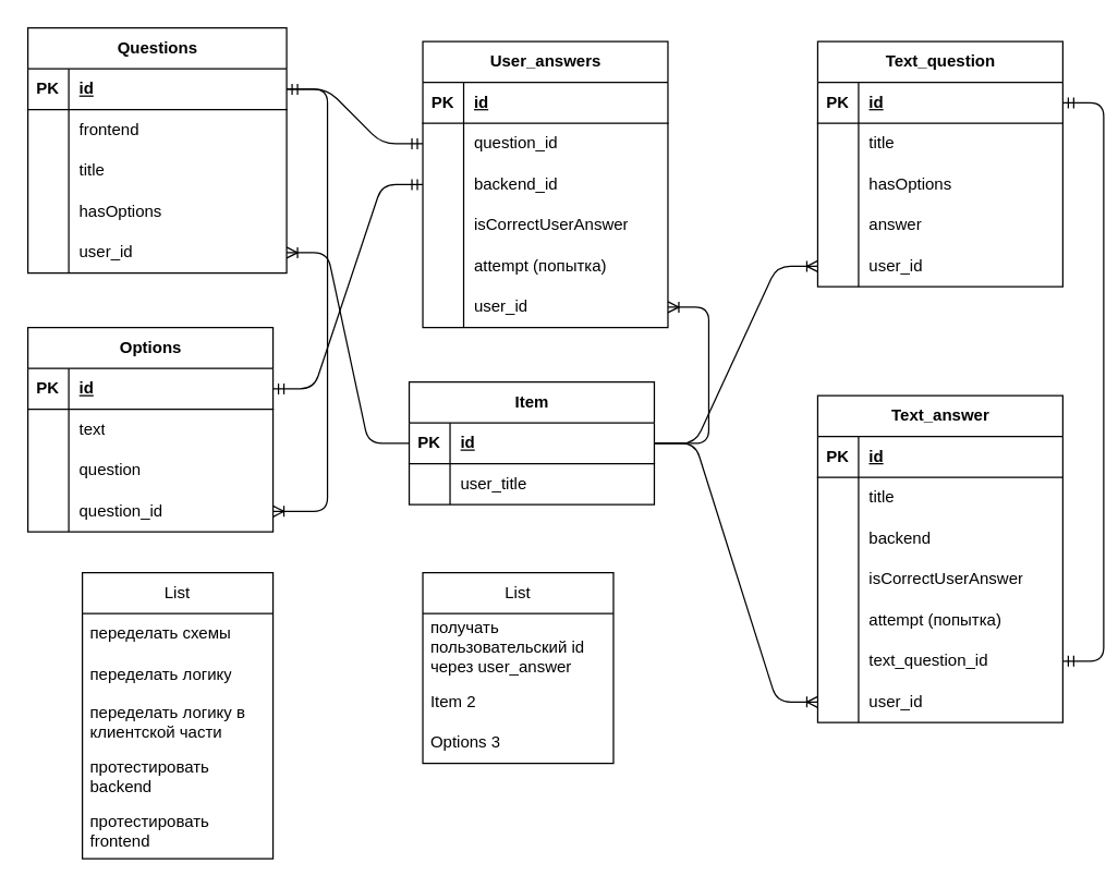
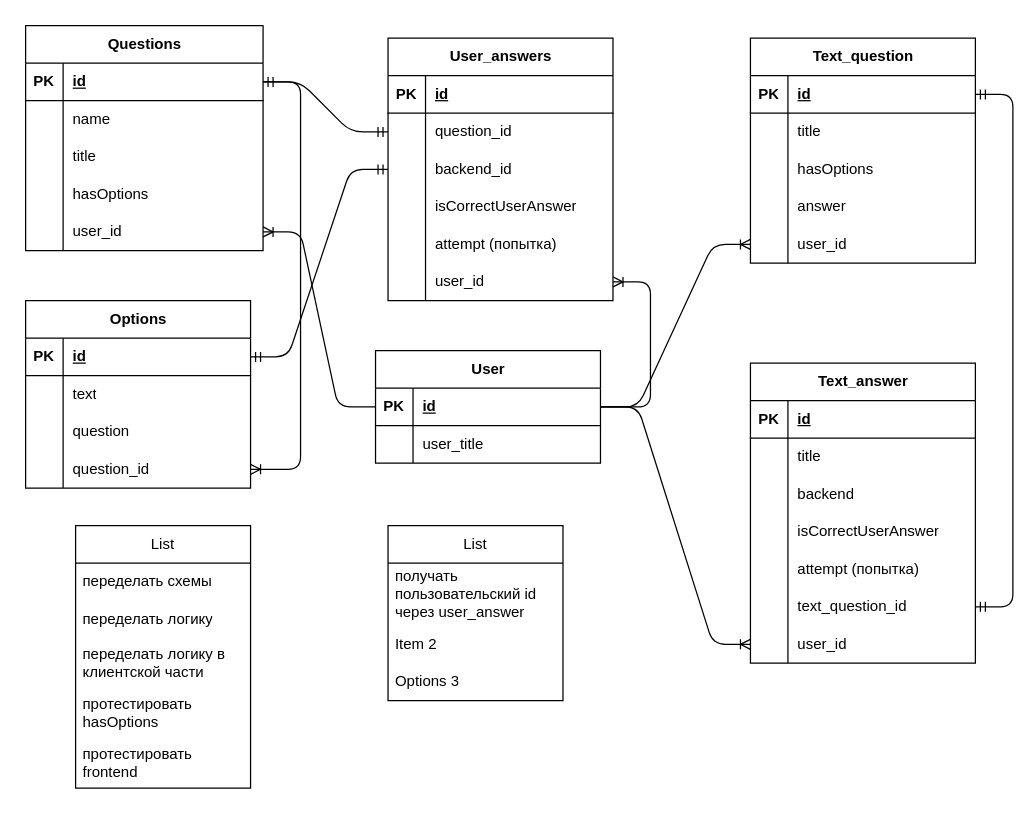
- <mxCell id="8" value="frontend" style="shape=partialRectangle;connectable=0;fillColor=none;top=0;left=0;bottom=0;right=0;align=left;spacingLeft=6;overflow=hidden;whiteSpace=wrap;html=1;" parent="6" vertex="1"><mxGeometry x="30" width="160" height="30" as="geometry"><mxRectangle width="160" height="30" as="alternateBounds" /></mxGeometry></mxCell>
+ <mxCell id="8" value="name" style="shape=partialRectangle;connectable=0;fillColor=none;top=0;left=0;bottom=0;right=0;align=left;spacingLeft=6;overflow=hidden;whiteSpace=wrap;html=1;" parent="6" vertex="1"><mxGeometry x="30" width="160" height="30" as="geometry"><mxRectangle width="160" height="30" as="alternateBounds" /></mxGeometry></mxCell>
- <mxCell id="31" value="Item" style="shape=table;startSize=30;container=1;collapsible=1;childLayout=tableLayout;fixedRows=1;rowLines=0;fontStyle=1;align=center;resizeLast=1;html=1;" parent="1" vertex="1"><mxGeometry x="300" y="280" width="180" height="90" as="geometry" /></mxCell>
+ <mxCell id="31" value="User" style="shape=table;startSize=30;container=1;collapsible=1;childLayout=tableLayout;fixedRows=1;rowLines=0;fontStyle=1;align=center;resizeLast=1;html=1;" parent="1" vertex="1"><mxGeometry x="300" y="280" width="180" height="90" as="geometry" /></mxCell>
- <mxCell id="109" value="протестировать backend" style="text;strokeColor=none;fillColor=none;align=left;verticalAlign=middle;spacingLeft=4;spacingRight=4;overflow=hidden;points=[[0,0.5],[1,0.5]];portConstraint=eastwest;rotatable=0;whiteSpace=wrap;html=1;" vertex="1" parent="105"><mxGeometry y="130" width="140" height="40" as="geometry" /></mxCell>
+ <mxCell id="109" value="протестировать hasOptions" style="text;strokeColor=none;fillColor=none;align=left;verticalAlign=middle;spacingLeft=4;spacingRight=4;overflow=hidden;points=[[0,0.5],[1,0.5]];portConstraint=eastwest;rotatable=0;whiteSpace=wrap;html=1;" vertex="1" parent="105"><mxGeometry y="130" width="140" height="40" as="geometry" /></mxCell>
